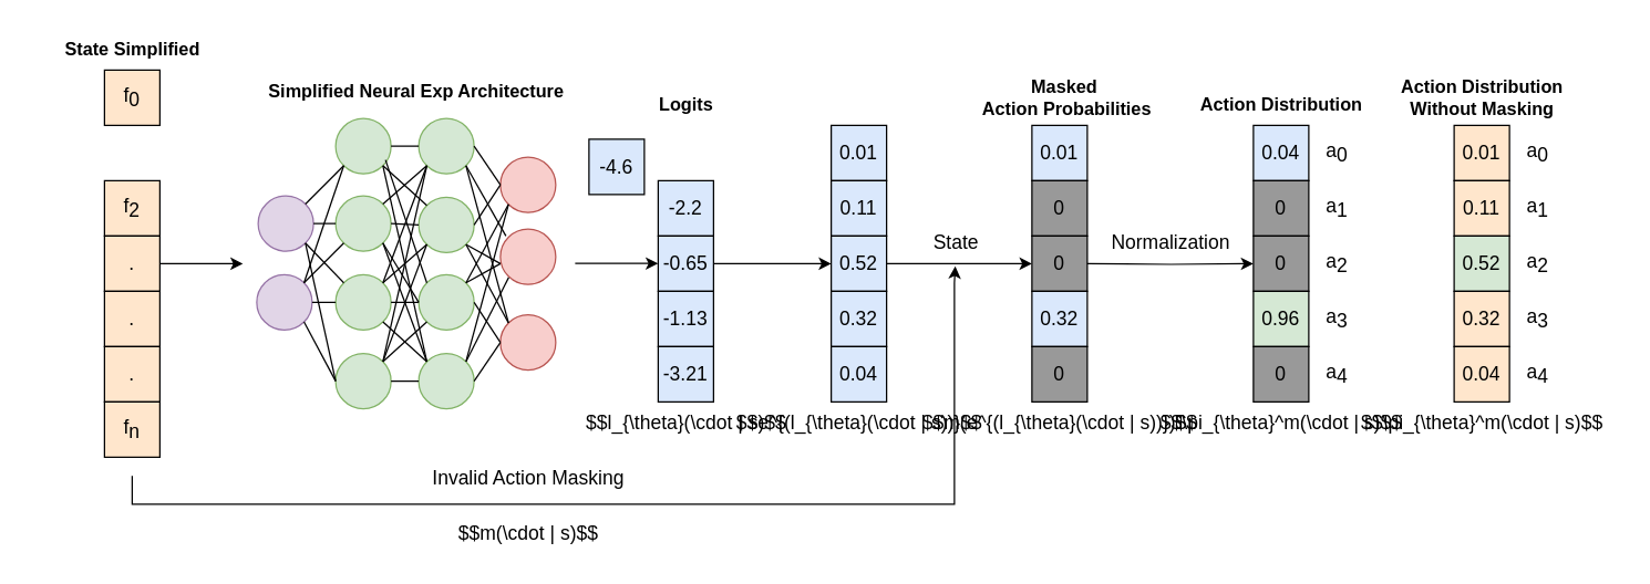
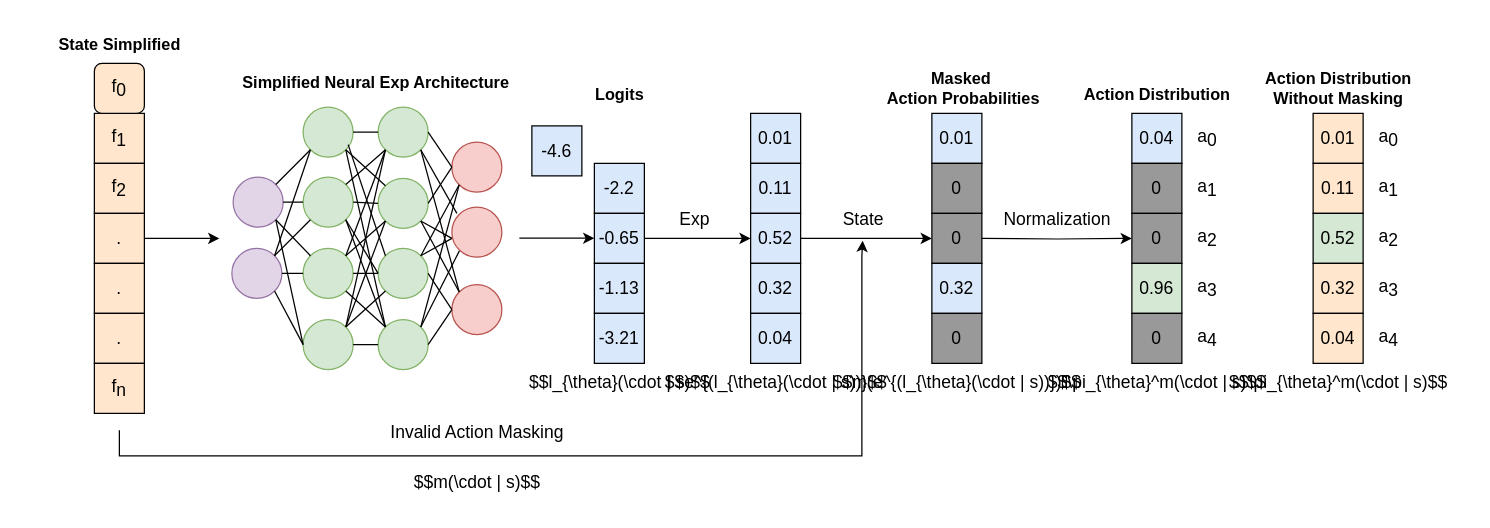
- <mxCell id="8" value="f&lt;sub style=&quot;font-size: 14px;&quot;&gt;0&lt;/sub&gt;" style="rounded=0;whiteSpace=wrap;html=1;fillColor=#ffe6cc;strokeColor=#000000;fontSize=14;" vertex="1" parent="1"><mxGeometry x="75" y="50" width="40" height="40" as="geometry" /></mxCell>
+ <mxCell id="8" value="f&lt;sub style=&quot;font-size: 14px;&quot;&gt;0&lt;/sub&gt;" style="whiteSpace=wrap;html=1;fillColor=#ffe6cc;strokeColor=#000000;fontSize=14;rounded=1;" vertex="1" parent="1"><mxGeometry x="75" y="50" width="40" height="40" as="geometry" /></mxCell>
+ <mxCell id="2" value="f&lt;span style=&quot;font-size: 14px;&quot;&gt;&lt;sub style=&quot;font-size: 14px;&quot;&gt;1&lt;/sub&gt;&lt;/span&gt;" style="rounded=0;whiteSpace=wrap;html=1;fillColor=#ffe6cc;strokeColor=#000000;fontSize=14;" vertex="1" parent="1"><mxGeometry x="75" y="90" width="40" height="40" as="geometry" /></mxCell>
+ <mxCell id="84" value="Exp" style="text;html=1;align=center;verticalAlign=middle;resizable=0;points=[];autosize=1;strokeColor=none;fillColor=none;fontSize=14;" vertex="1" parent="1"><mxGeometry x="530" y="160" width="50" height="30" as="geometry" /></mxCell>
